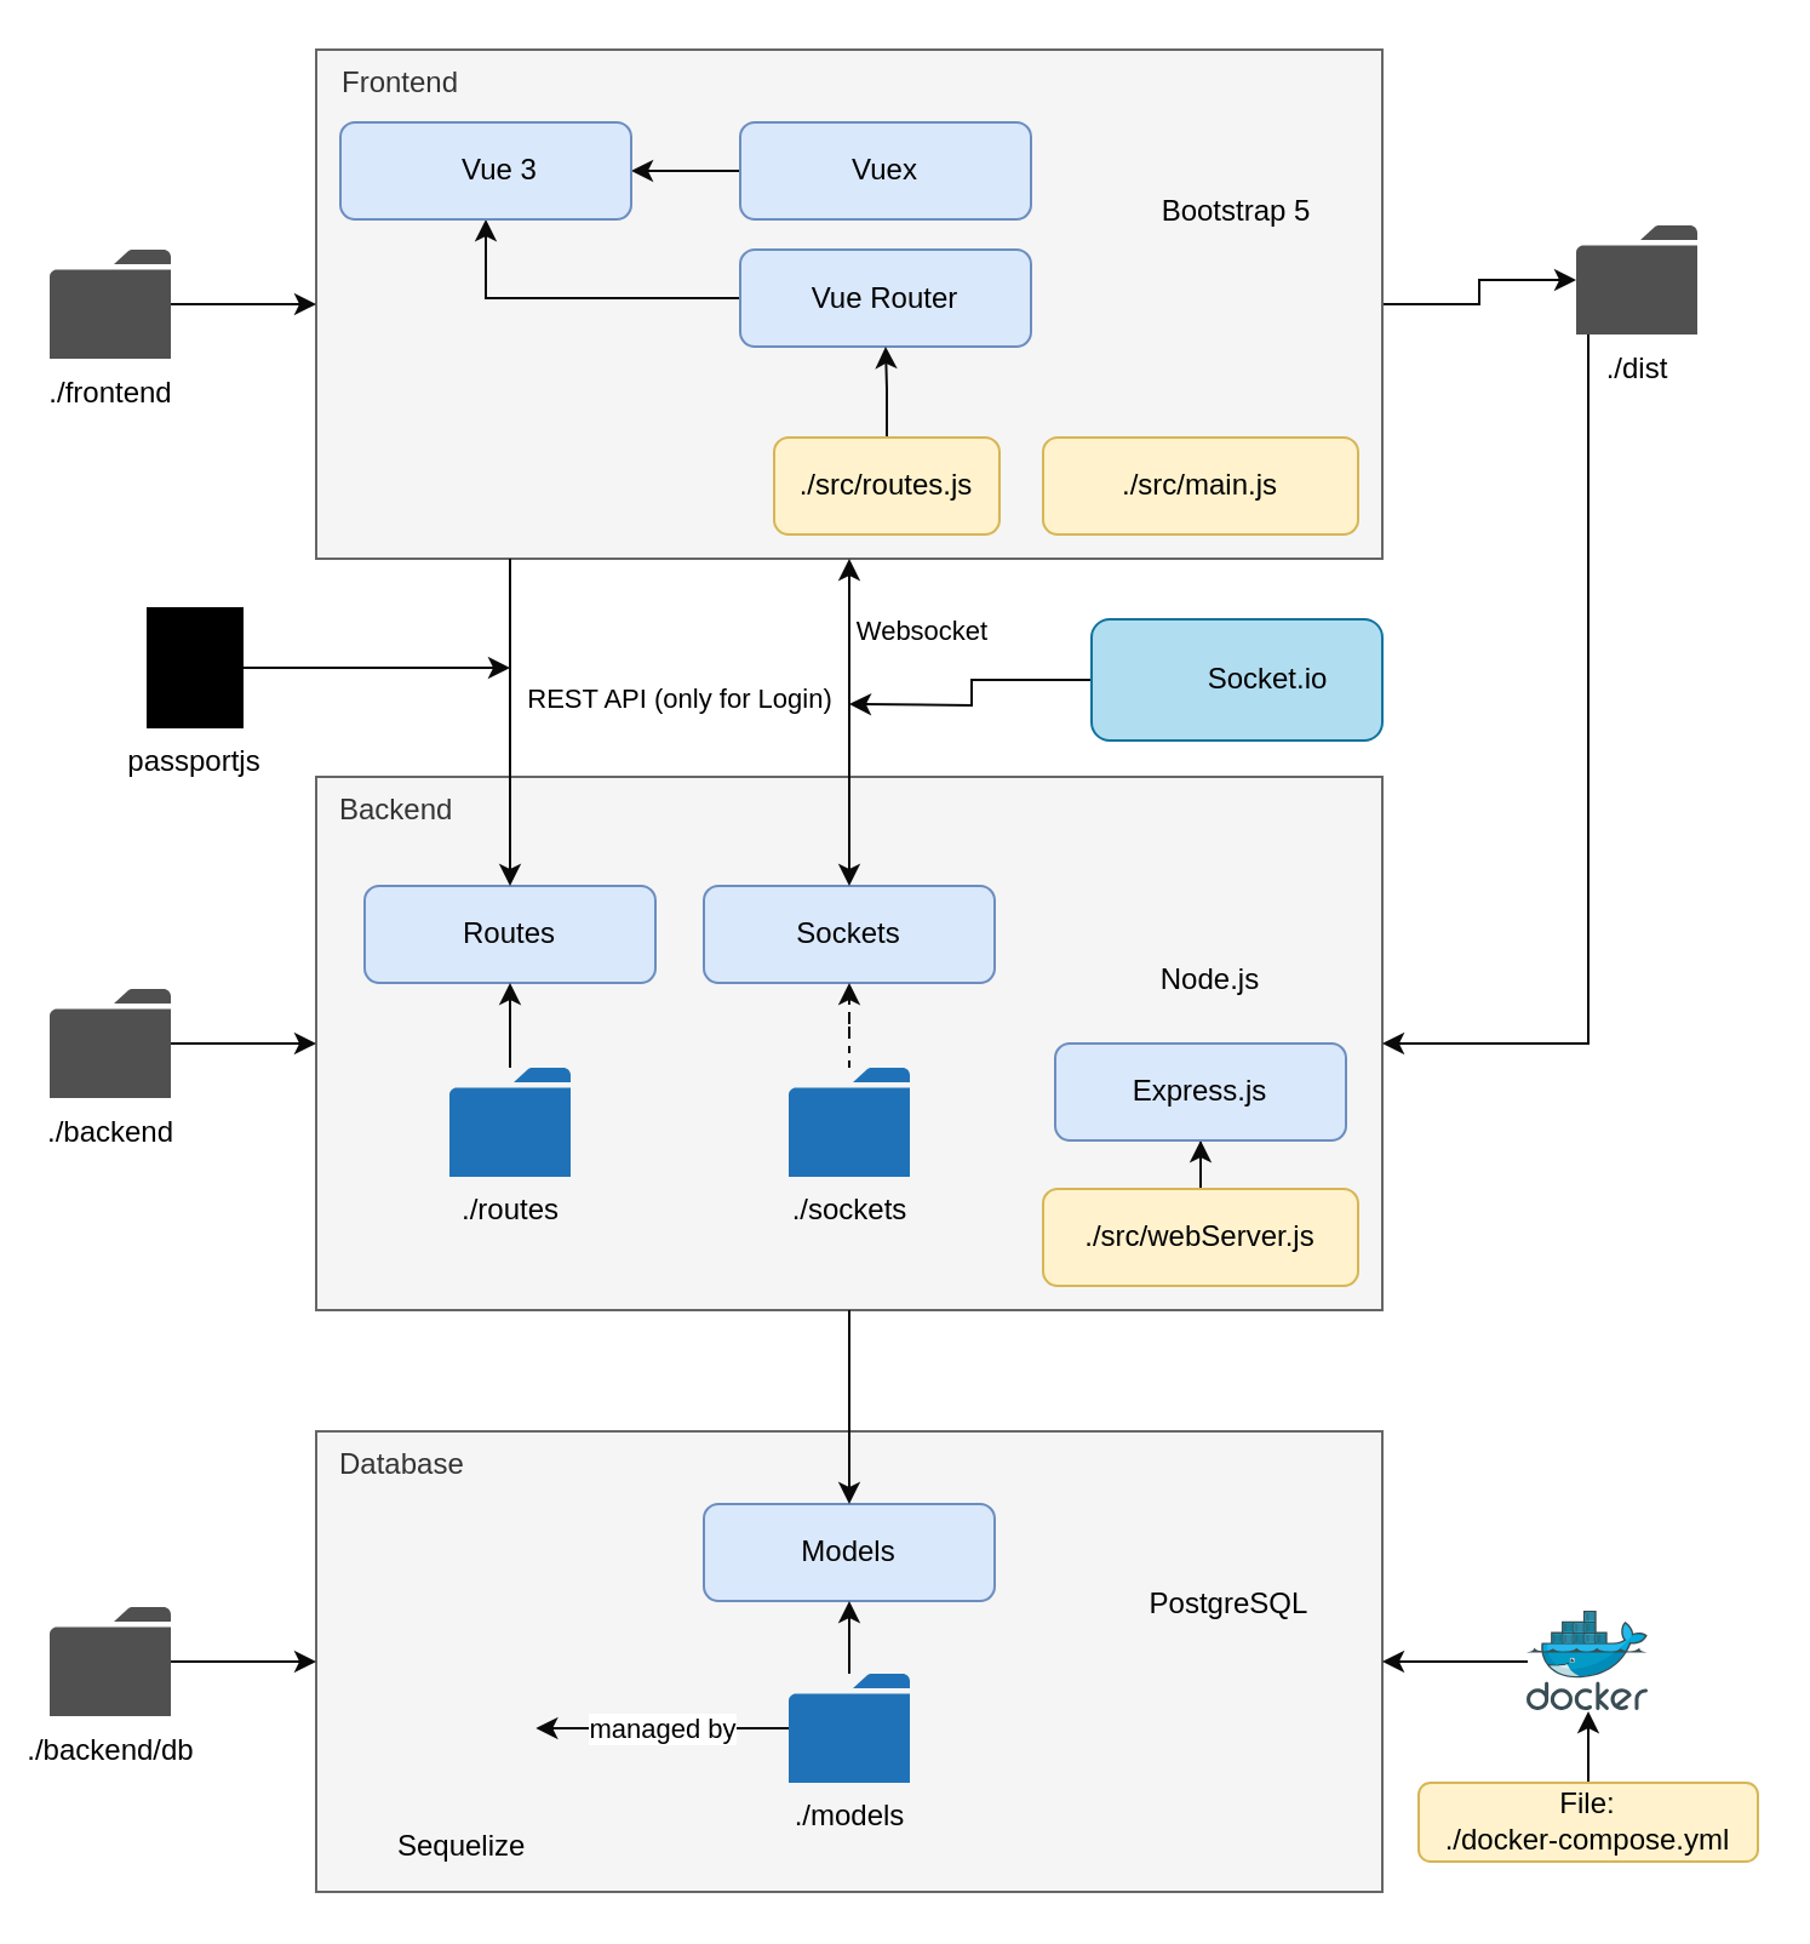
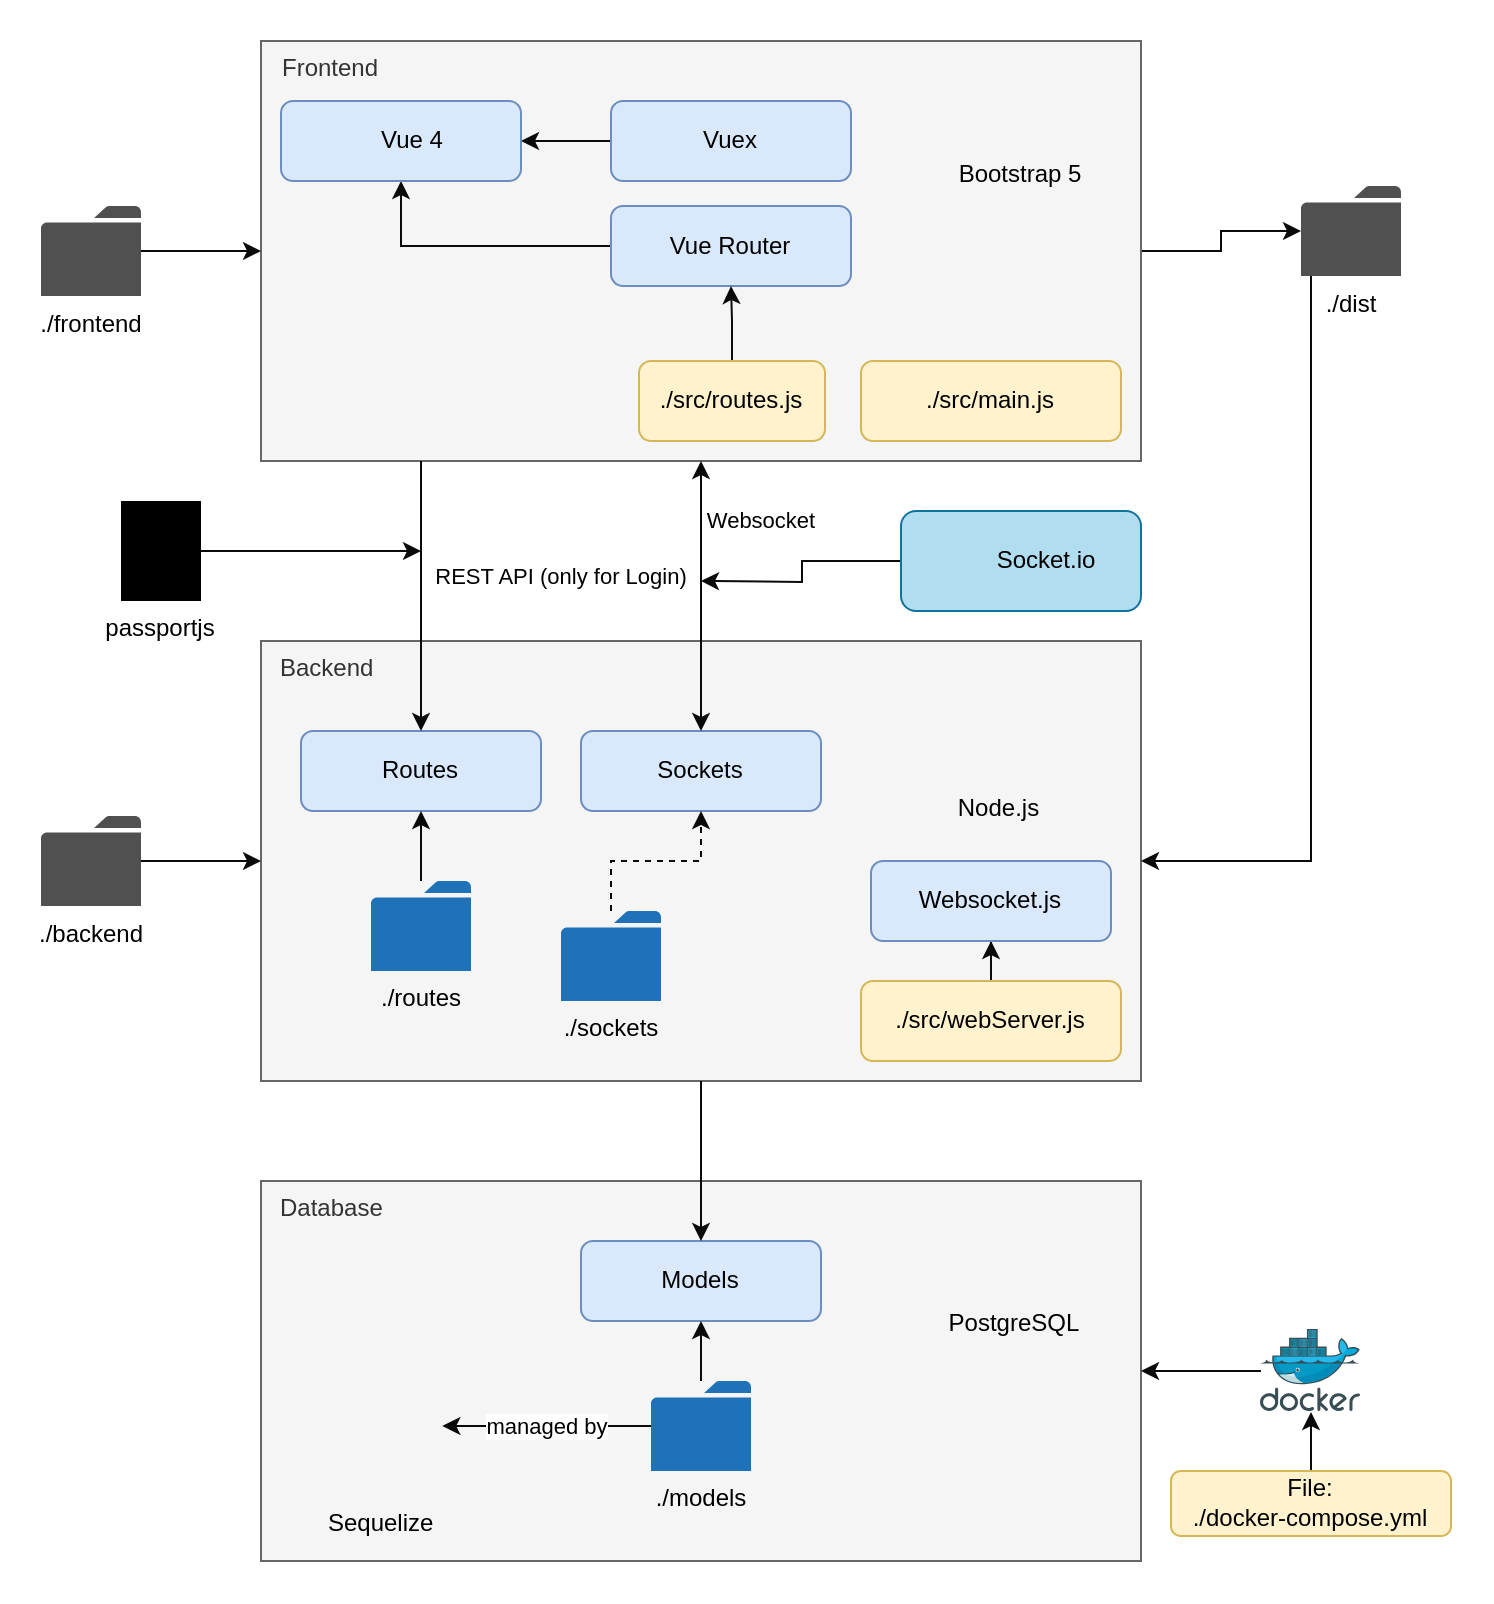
- <mxCell id="19" value="Vue 3" style="rounded=1;whiteSpace=wrap;html=1;align=center;verticalAlign=middle;fillColor=#dae8fc;strokeColor=#6c8ebf;spacingLeft=12;" vertex="1" parent="18"><mxGeometry width="120" height="40" as="geometry" /></mxCell>
+ <mxCell id="19" value="Vue 4" style="rounded=1;whiteSpace=wrap;html=1;align=center;verticalAlign=middle;fillColor=#dae8fc;strokeColor=#6c8ebf;spacingLeft=12;" vertex="1" parent="18"><mxGeometry width="120" height="40" as="geometry" /></mxCell>
- <mxCell id="37" value="Express.js" style="rounded=1;whiteSpace=wrap;html=1;align=center;verticalAlign=middle;fillColor=#dae8fc;strokeColor=#6c8ebf;" vertex="1" parent="1"><mxGeometry x="435" y="430" width="120" height="40" as="geometry" /></mxCell>
+ <mxCell id="37" value="Websocket.js" style="rounded=1;whiteSpace=wrap;html=1;align=center;verticalAlign=middle;fillColor=#dae8fc;strokeColor=#6c8ebf;" vertex="1" parent="1"><mxGeometry x="435" y="430" width="120" height="40" as="geometry" /></mxCell>
- <mxCell id="35" value="./sockets" style="pointerEvents=1;shadow=0;dashed=0;html=1;strokeColor=none;labelPosition=center;verticalLabelPosition=bottom;verticalAlign=top;outlineConnect=0;align=center;shape=mxgraph.office.concepts.folder;fillColor=#2072B8;labelBackgroundColor=none;" vertex="1" parent="1"><mxGeometry x="325" y="440" width="50" height="45" as="geometry" /></mxCell>
+ <mxCell id="35" value="./sockets" style="pointerEvents=1;shadow=0;dashed=0;html=1;strokeColor=none;labelPosition=center;verticalLabelPosition=bottom;verticalAlign=top;outlineConnect=0;align=center;shape=mxgraph.office.concepts.folder;fillColor=#2072B8;labelBackgroundColor=none;" vertex="1" parent="1"><mxGeometry x="280" y="455" width="50" height="45" as="geometry" /></mxCell>
- <mxCell id="43" value="./backend/db" style="sketch=0;pointerEvents=1;shadow=0;dashed=0;html=1;strokeColor=none;fillColor=#505050;labelPosition=center;verticalLabelPosition=bottom;verticalAlign=top;outlineConnect=0;align=center;shape=mxgraph.office.concepts.folder;rounded=0;" vertex="1" parent="1"><mxGeometry x="20" y="662.5" width="50" height="45" as="geometry" /></mxCell>
- <mxCell id="42" value="" style="edgeStyle=orthogonalEdgeStyle;rounded=0;orthogonalLoop=1;jettySize=auto;html=1;startArrow=none;startFill=0;strokeColor=#0A0A0A;" edge="1" parent="1" source="43" target="40"><mxGeometry relative="1" as="geometry" /></mxCell>
